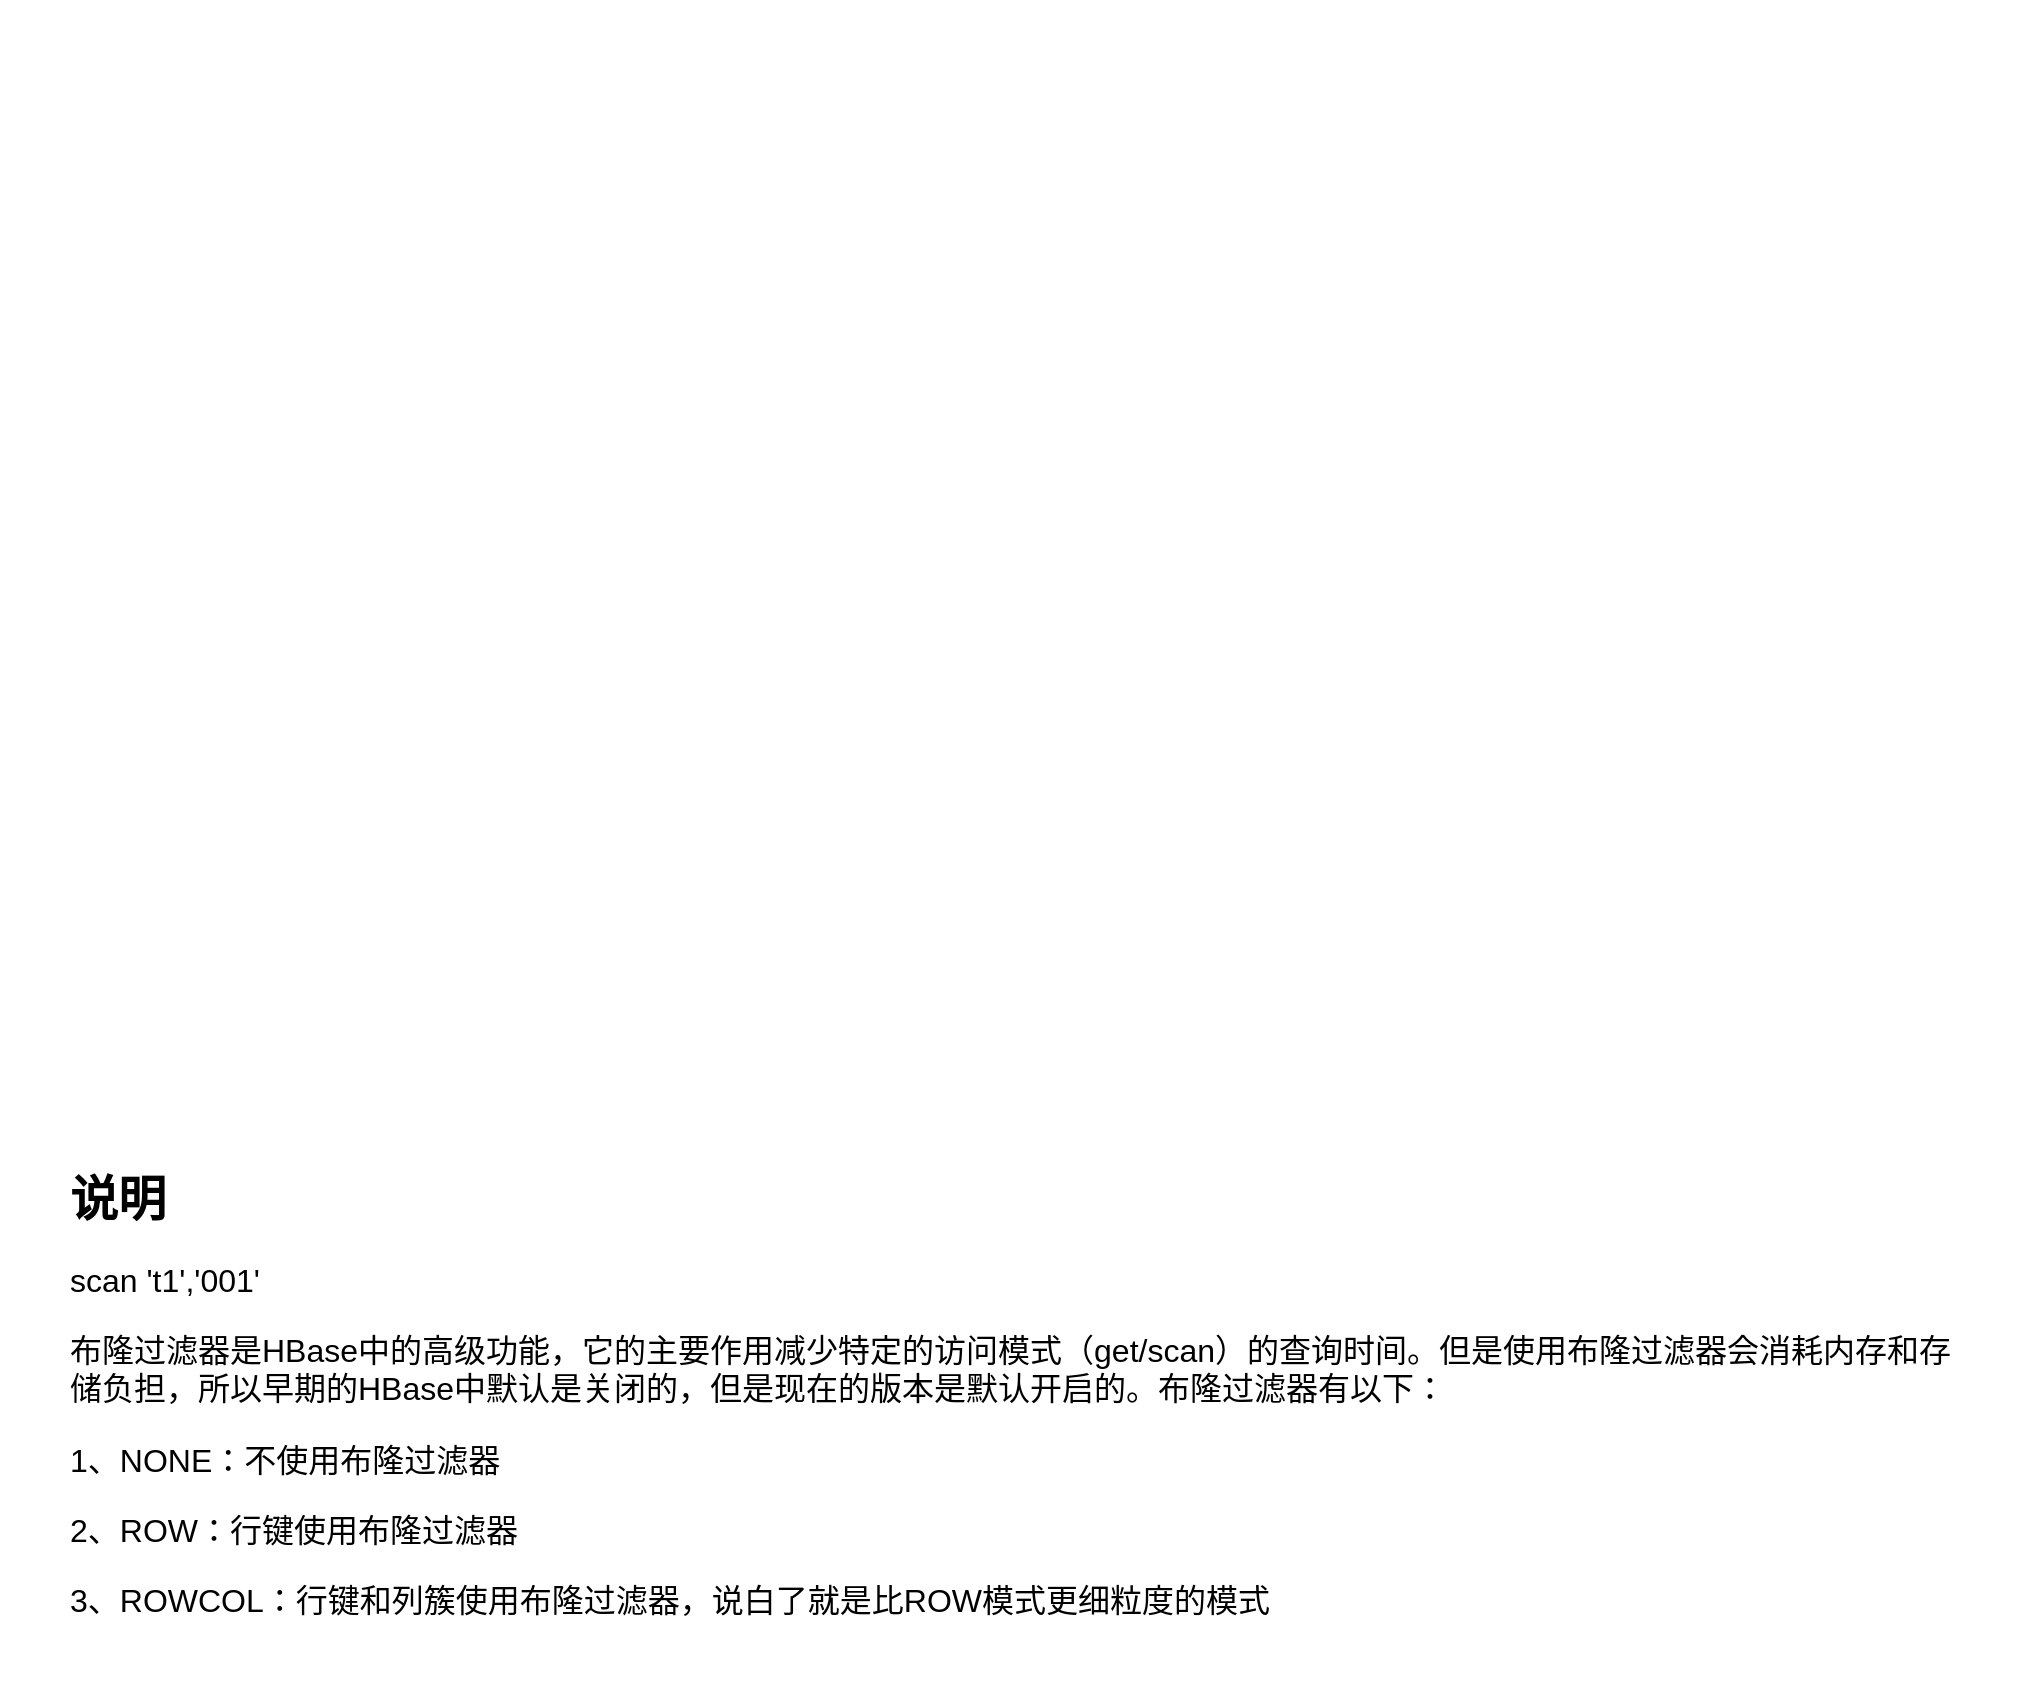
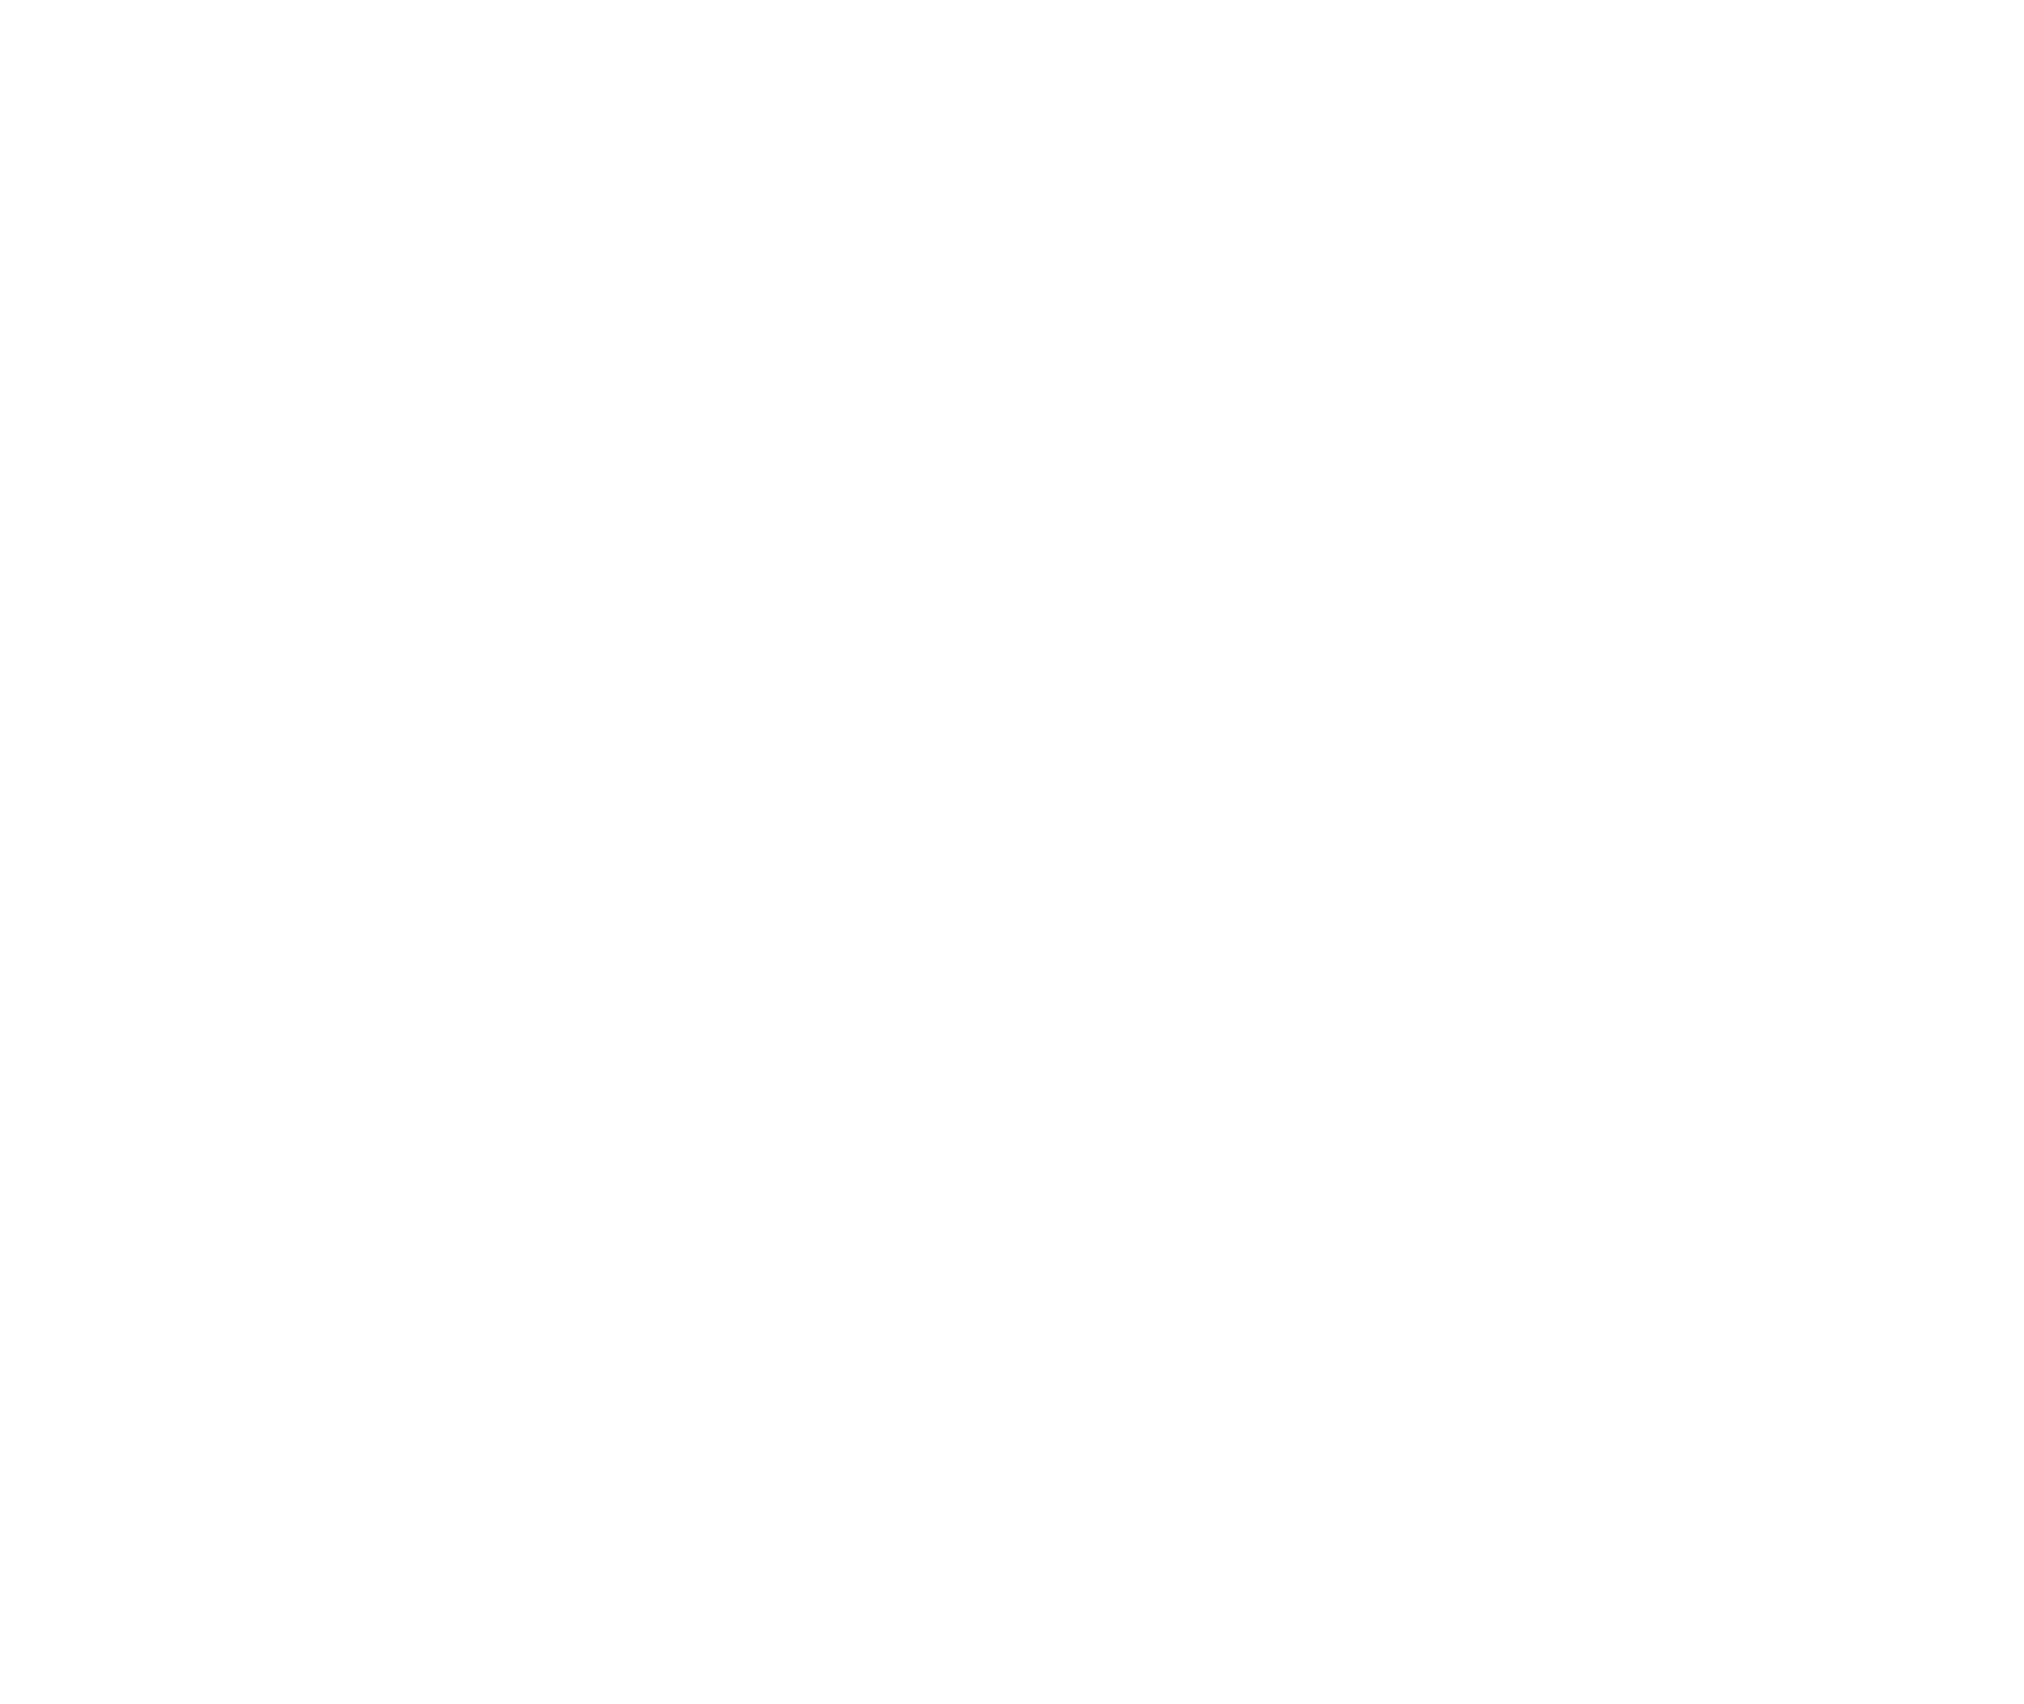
- <mxCell id="3" value="&lt;h1&gt;说明&lt;/h1&gt;&lt;p style=&quot;font-size: 16px&quot;&gt;&lt;font style=&quot;font-size: 16px&quot;&gt;scan 't1','001'&lt;/font&gt;&lt;/p&gt;&lt;p style=&quot;font-size: 16px&quot;&gt;&lt;font style=&quot;font-size: 16px&quot;&gt;布隆过滤器是HBase中的高级功能，它的主要作用减少特定的访问模式（get/scan）的查询时间。但是使用布隆过滤器会消耗内存和存储负担，所以早期的HBase中默认是关闭的，但是现在的版本是默认开启的。布隆过滤器有以下：&lt;/font&gt;&lt;/p&gt;&lt;p style=&quot;font-size: 16px&quot;&gt;&lt;font style=&quot;font-size: 16px&quot;&gt;1、NONE：不使用布隆过滤器&lt;/font&gt;&lt;/p&gt;&lt;p style=&quot;font-size: 16px&quot;&gt;&lt;font style=&quot;font-size: 16px&quot;&gt;2、ROW：行键使用布隆过滤器&lt;/font&gt;&lt;/p&gt;&lt;p style=&quot;font-size: 16px&quot;&gt;&lt;font style=&quot;font-size: 16px&quot;&gt;3、ROWCOL：行键和列簇使用布隆过滤器，说白了就是比ROW模式更细粒度的模式&lt;/font&gt;&lt;/p&gt;" style="text;html=1;strokeColor=none;fillColor=none;spacing=5;spacingTop=-20;whiteSpace=wrap;overflow=hidden;rounded=0;" vertex="1" parent="1"><mxGeometry x="30" y="580" width="960" height="250" as="geometry" /></mxCell>
